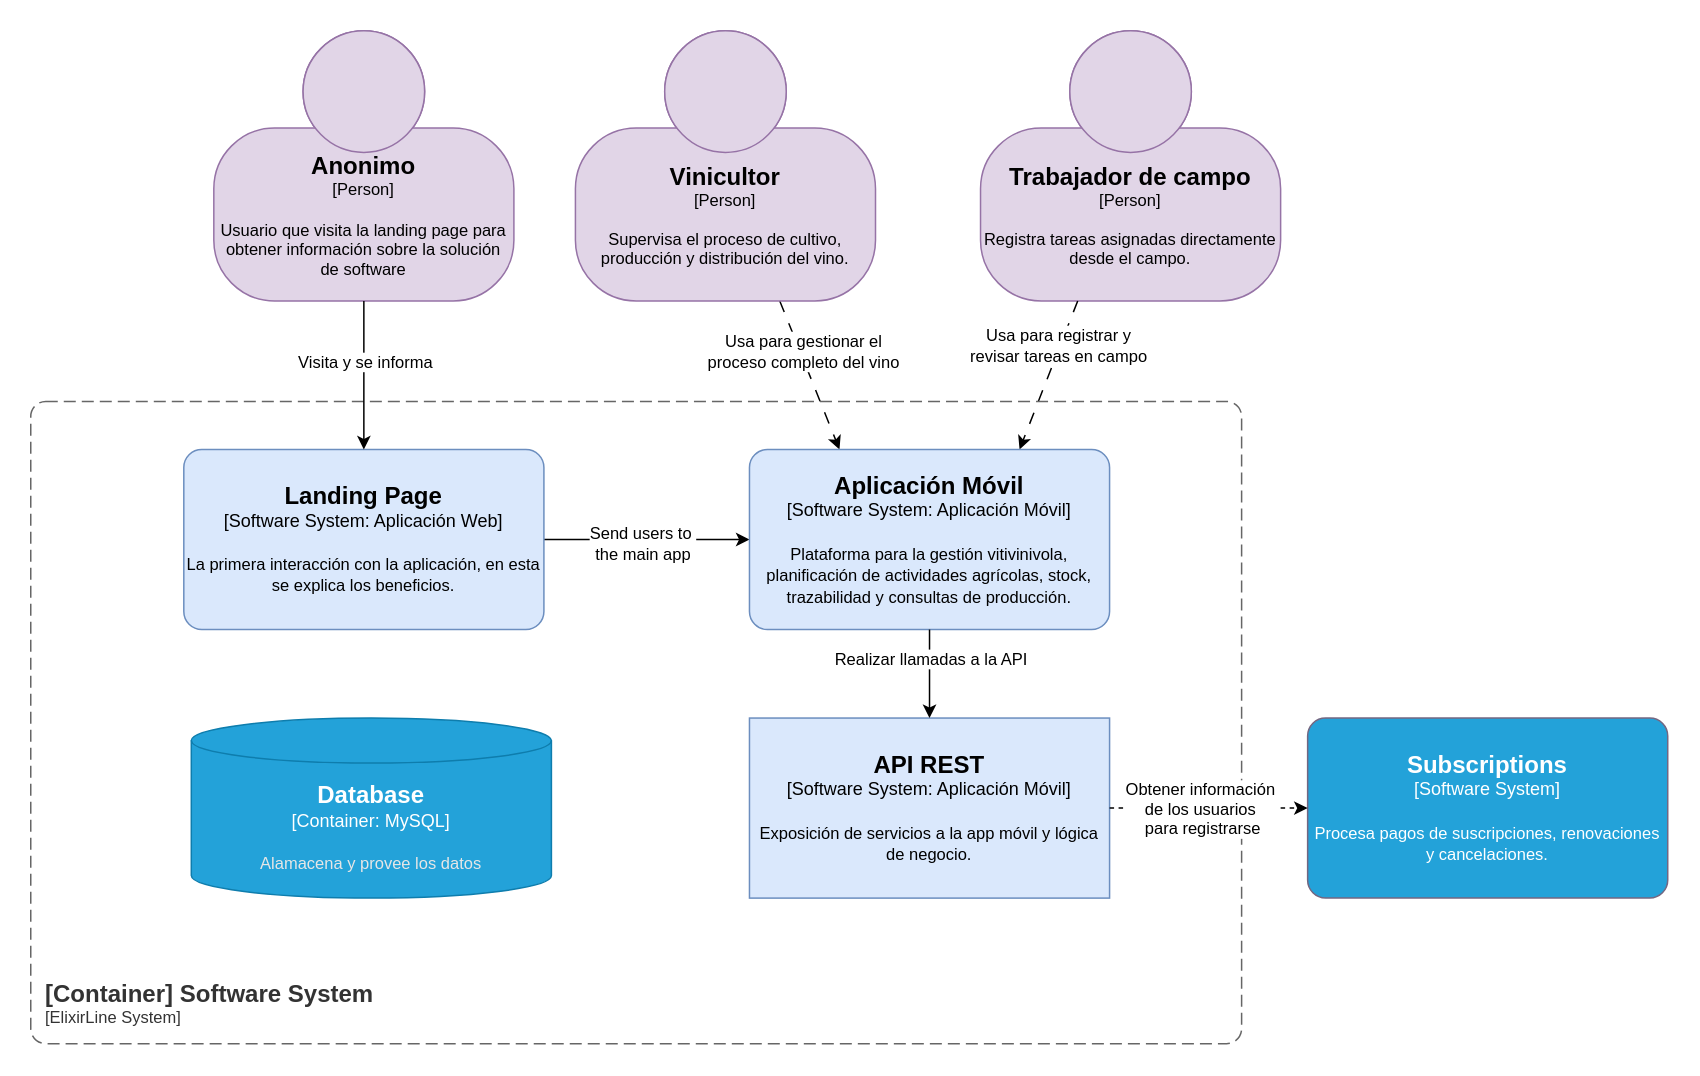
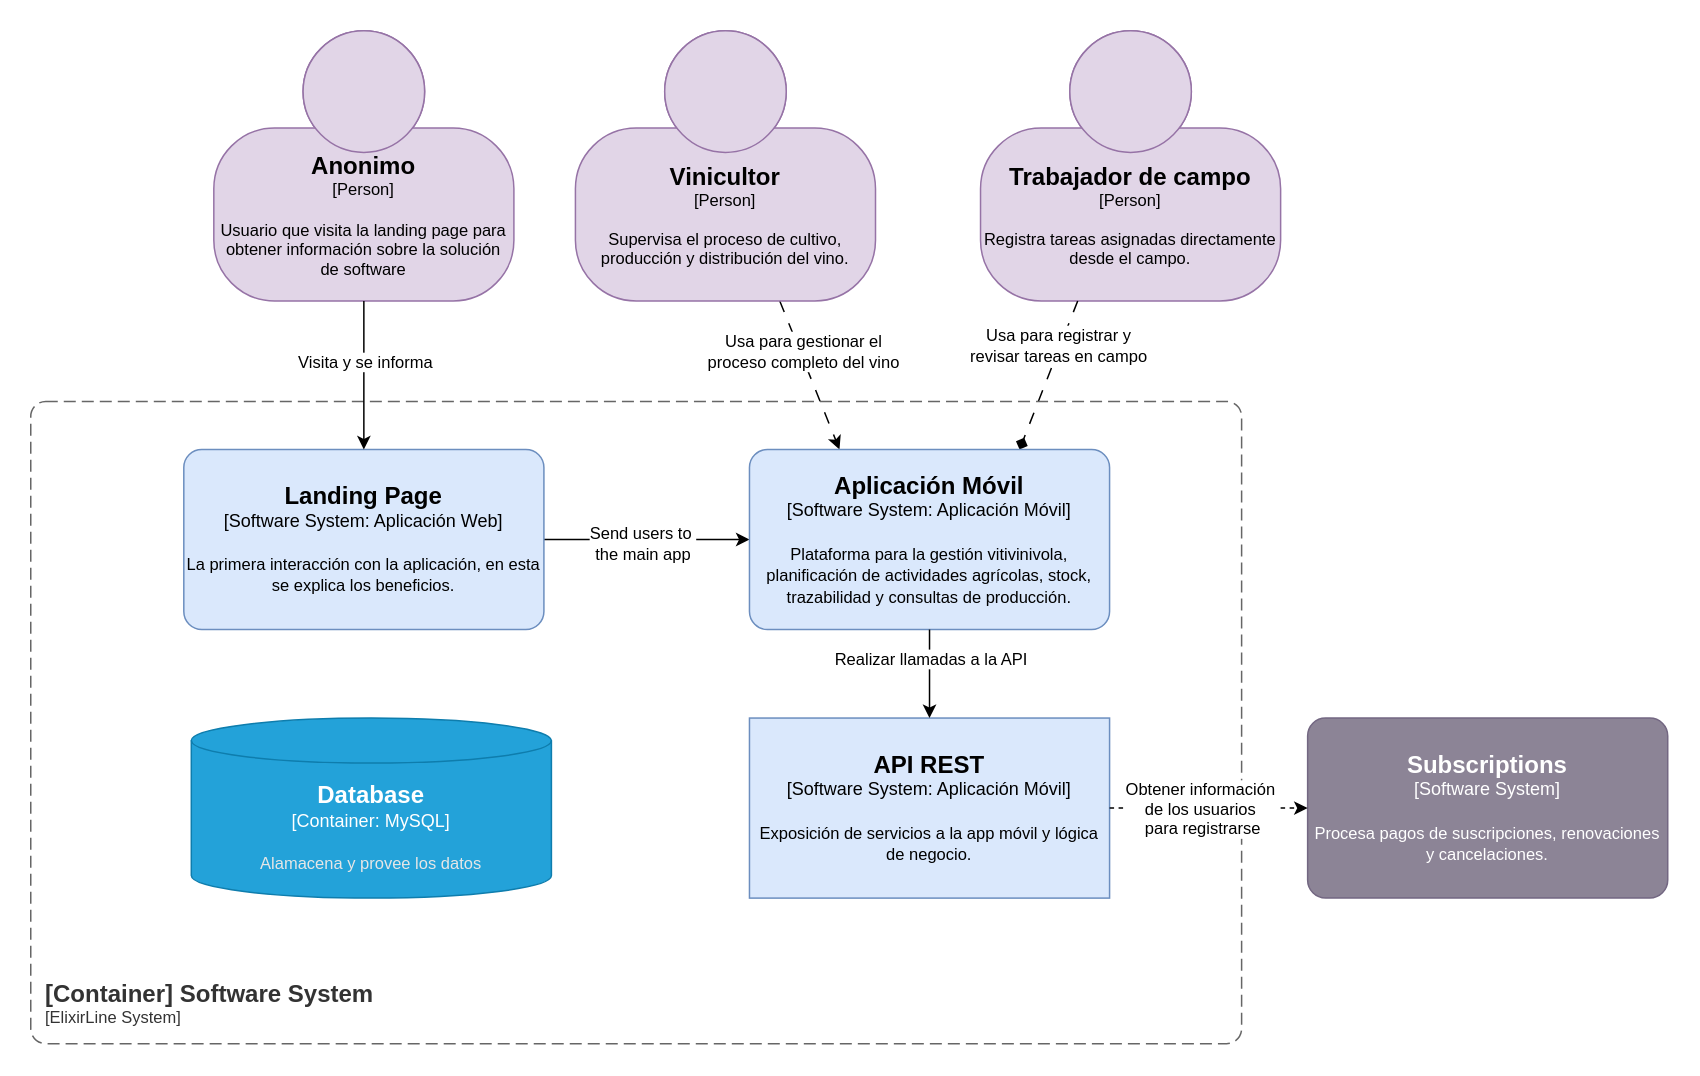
- <mxCell id="9" style="rounded=0;orthogonalLoop=1;jettySize=auto;html=1;dashed=1;dashPattern=8 8;entryX=0.75;entryY=0;entryDx=0;entryDy=0;entryPerimeter=0;" parent="1" source="2" target="13" edge="1"><mxGeometry relative="1" as="geometry"><mxPoint x="501" y="300" as="targetPoint" /></mxGeometry></mxCell>
+ <mxCell id="9" style="rounded=0;orthogonalLoop=1;jettySize=auto;html=1;dashed=1;dashPattern=8 8;entryX=0.75;entryY=0;entryDx=0;entryDy=0;entryPerimeter=0;endArrow=diamond;" parent="1" source="2" target="13" edge="1"><mxGeometry relative="1" as="geometry"><mxPoint x="501" y="300" as="targetPoint" /></mxGeometry></mxCell>
- <mxCell id="12" value="&lt;font style=&quot;font-size: 16px&quot;&gt;&lt;b&gt;Subscriptions&lt;/b&gt;&lt;/font&gt;&lt;div&gt;[Software System]&lt;/div&gt;&lt;br&gt;&lt;div&gt;&lt;font style=&quot;font-size: 11px&quot;&gt;&lt;font&gt;Procesa pagos de suscripciones, renovaciones y cancelaciones.&lt;/font&gt;&lt;/font&gt;&lt;/div&gt;" style="rounded=1;whiteSpace=wrap;html=1;labelBackgroundColor=none;fillColor=#23a2d9;fontColor=#FFFFFF;align=center;arcSize=10;strokeColor=#736782;metaEdit=1;resizable=0;points=[[0.25,0,0],[0.5,0,0],[0.75,0,0],[1,0.25,0],[1,0.5,0],[1,0.75,0],[0.75,1,0],[0.5,1,0],[0.25,1,0],[0,0.75,0],[0,0.5,0],[0,0.25,0]];" parent="1" vertex="1"><mxGeometry x="871" y="478" width="240" height="120" as="geometry" /></mxCell>
+ <mxCell id="12" value="&lt;font style=&quot;font-size: 16px&quot;&gt;&lt;b&gt;Subscriptions&lt;/b&gt;&lt;/font&gt;&lt;div&gt;[Software System]&lt;/div&gt;&lt;br&gt;&lt;div&gt;&lt;font style=&quot;font-size: 11px&quot;&gt;&lt;font&gt;Procesa pagos de suscripciones, renovaciones y cancelaciones.&lt;/font&gt;&lt;/font&gt;&lt;/div&gt;" style="rounded=1;whiteSpace=wrap;html=1;labelBackgroundColor=none;fillColor=#8C8496;fontColor=#FFFFFF;align=center;arcSize=10;strokeColor=#736782;metaEdit=1;resizable=0;points=[[0.25,0,0],[0.5,0,0],[0.75,0,0],[1,0.25,0],[1,0.5,0],[1,0.75,0],[0.75,1,0],[0.5,1,0],[0.25,1,0],[0,0.75,0],[0,0.5,0],[0,0.25,0]];" parent="1" vertex="1"><mxGeometry x="871" y="478" width="240" height="120" as="geometry" /></mxCell>
